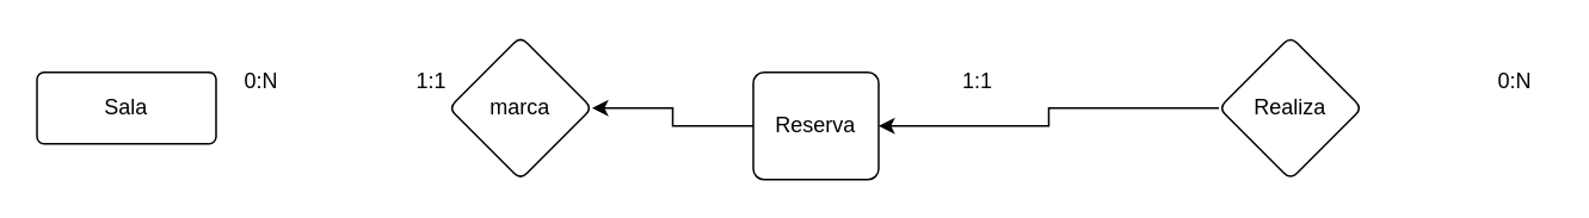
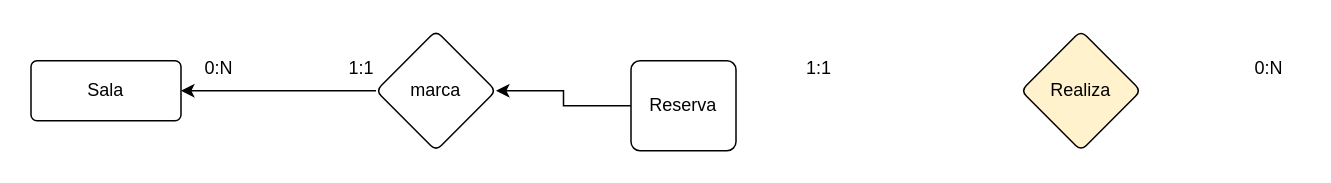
+ <mxCell id="7" style="edgeStyle=orthogonalEdgeStyle;rounded=0;orthogonalLoop=1;jettySize=auto;html=1;" edge="1" parent="1" source="8" target="2"><mxGeometry relative="1" as="geometry" /></mxCell>
- <mxCell id="6" value="Realiza" style="rhombus;whiteSpace=wrap;html=1;rounded=1;arcSize=10;" vertex="1" parent="1"><mxGeometry x="680" y="20" width="80" height="80" as="geometry" /></mxCell>
+ <mxCell id="6" value="Realiza" style="rhombus;whiteSpace=wrap;html=1;rounded=1;arcSize=10;fillColor=#fff2cc;" vertex="1" parent="1"><mxGeometry x="680" y="20" width="80" height="80" as="geometry" /></mxCell>
- <mxCell id="5" style="edgeStyle=orthogonalEdgeStyle;rounded=0;orthogonalLoop=1;jettySize=auto;html=1;" edge="1" parent="1" source="6" target="4"><mxGeometry relative="1" as="geometry" /></mxCell>
